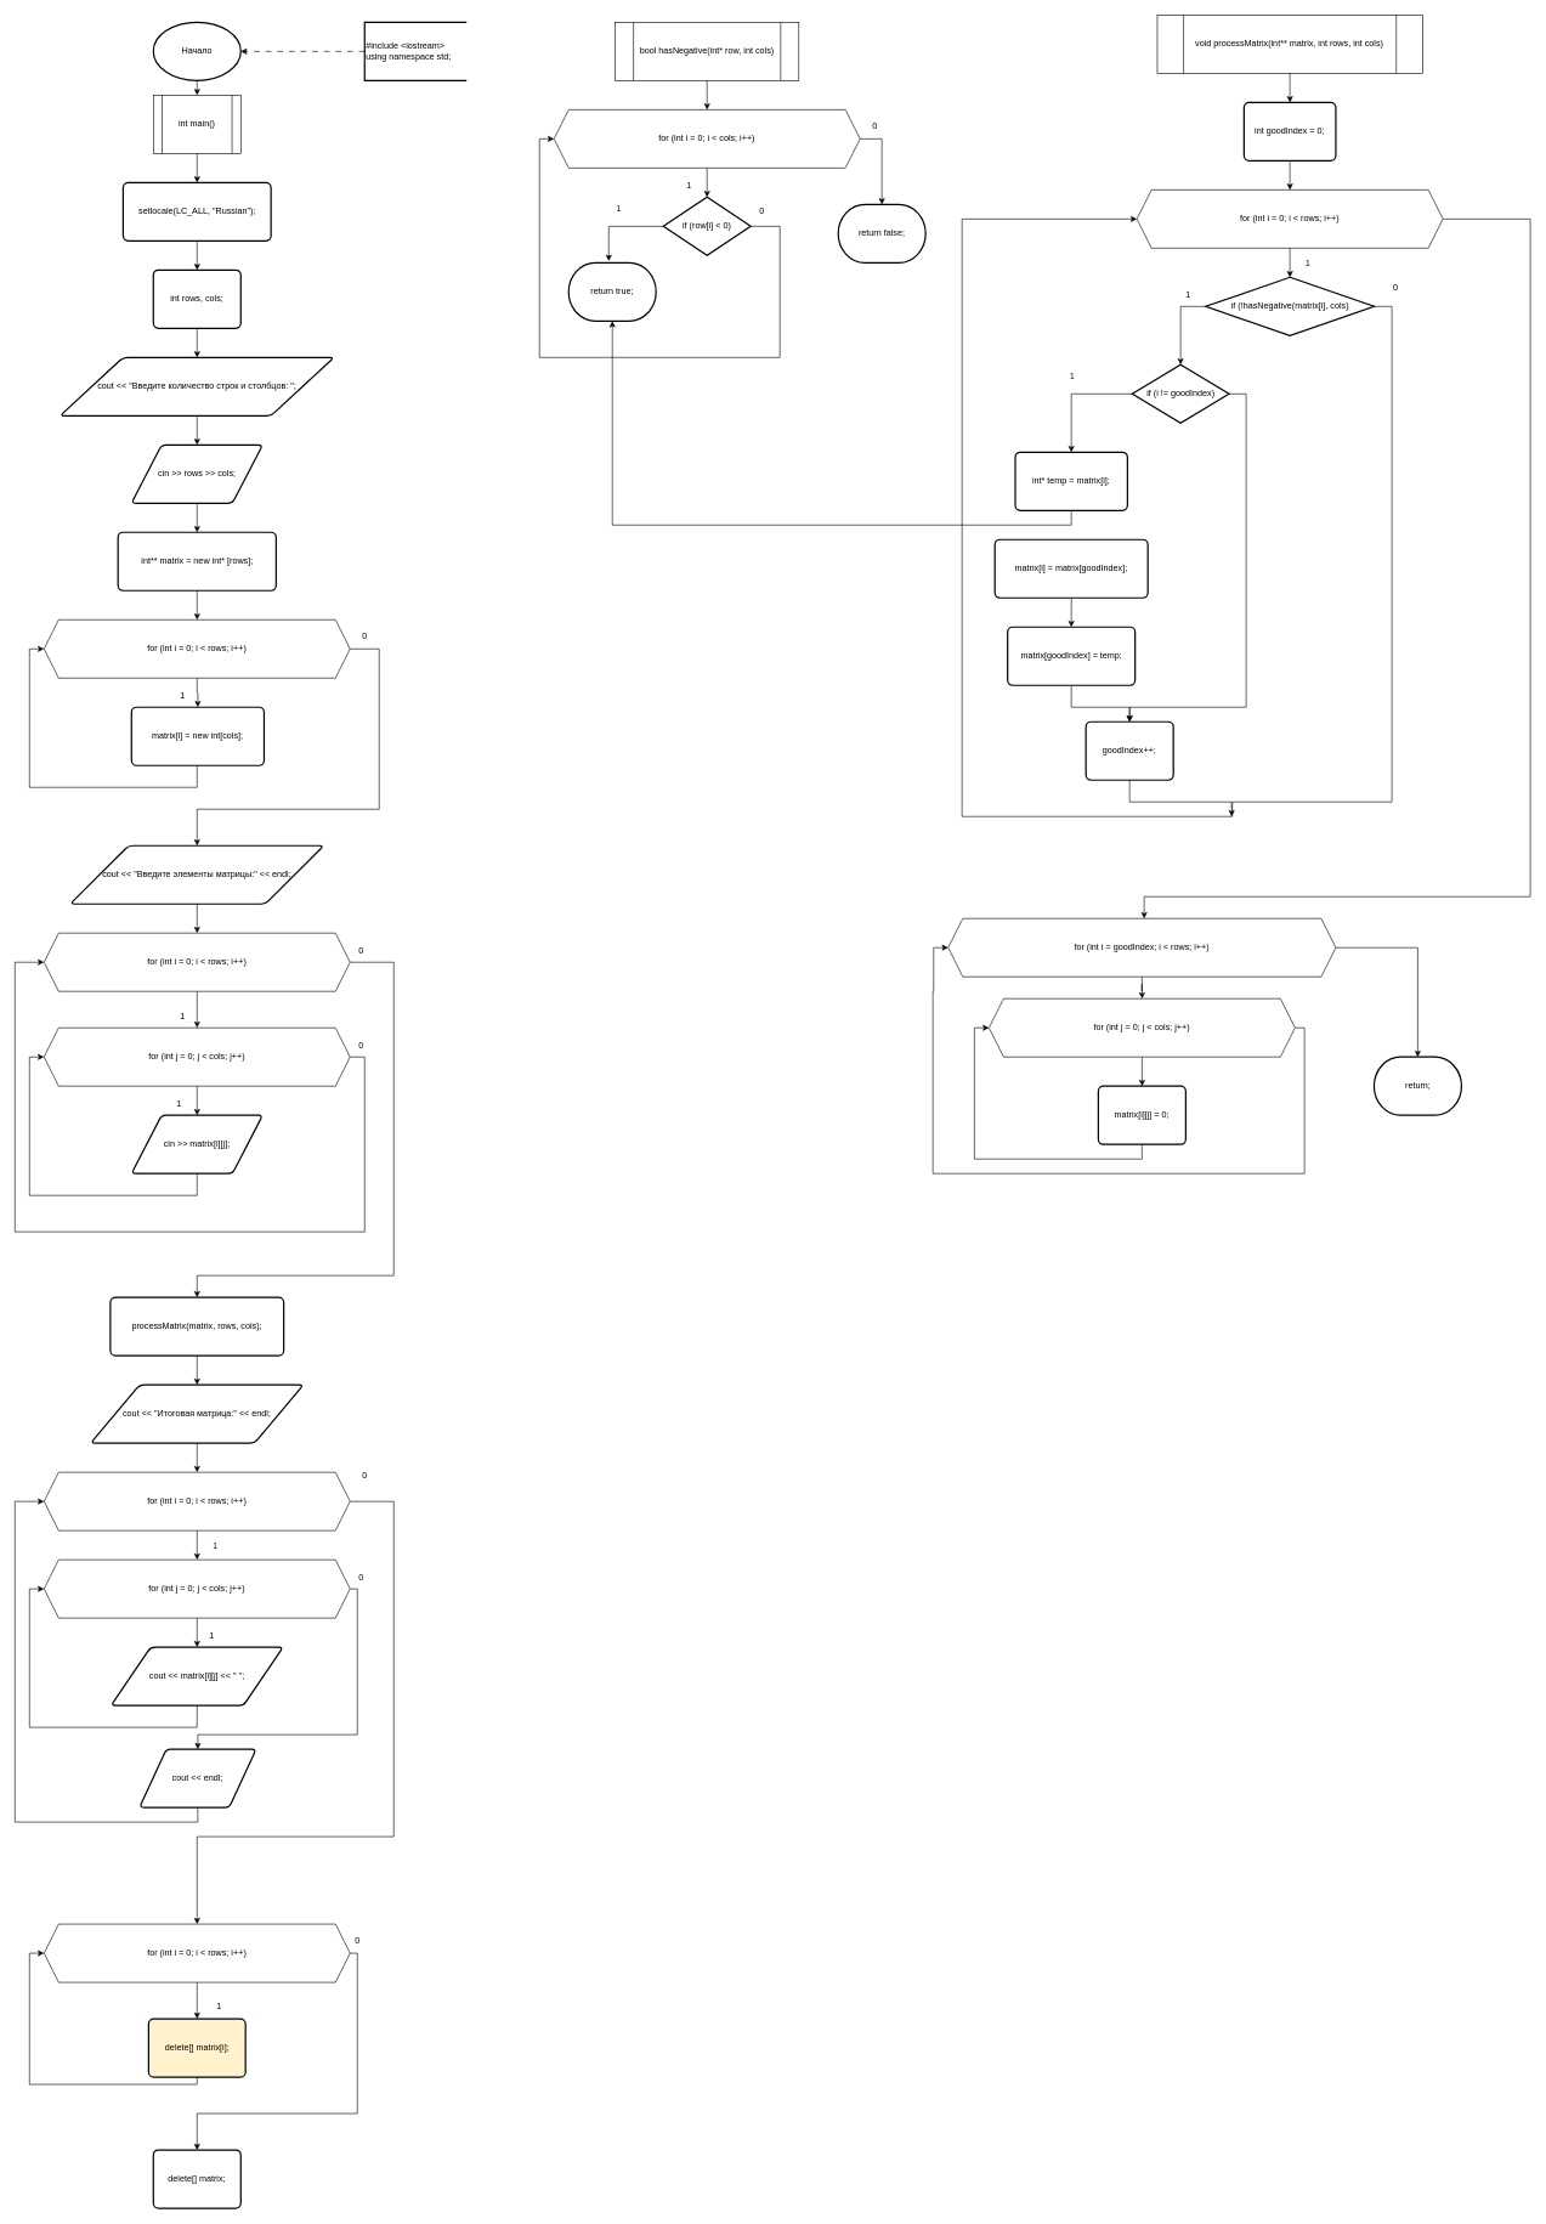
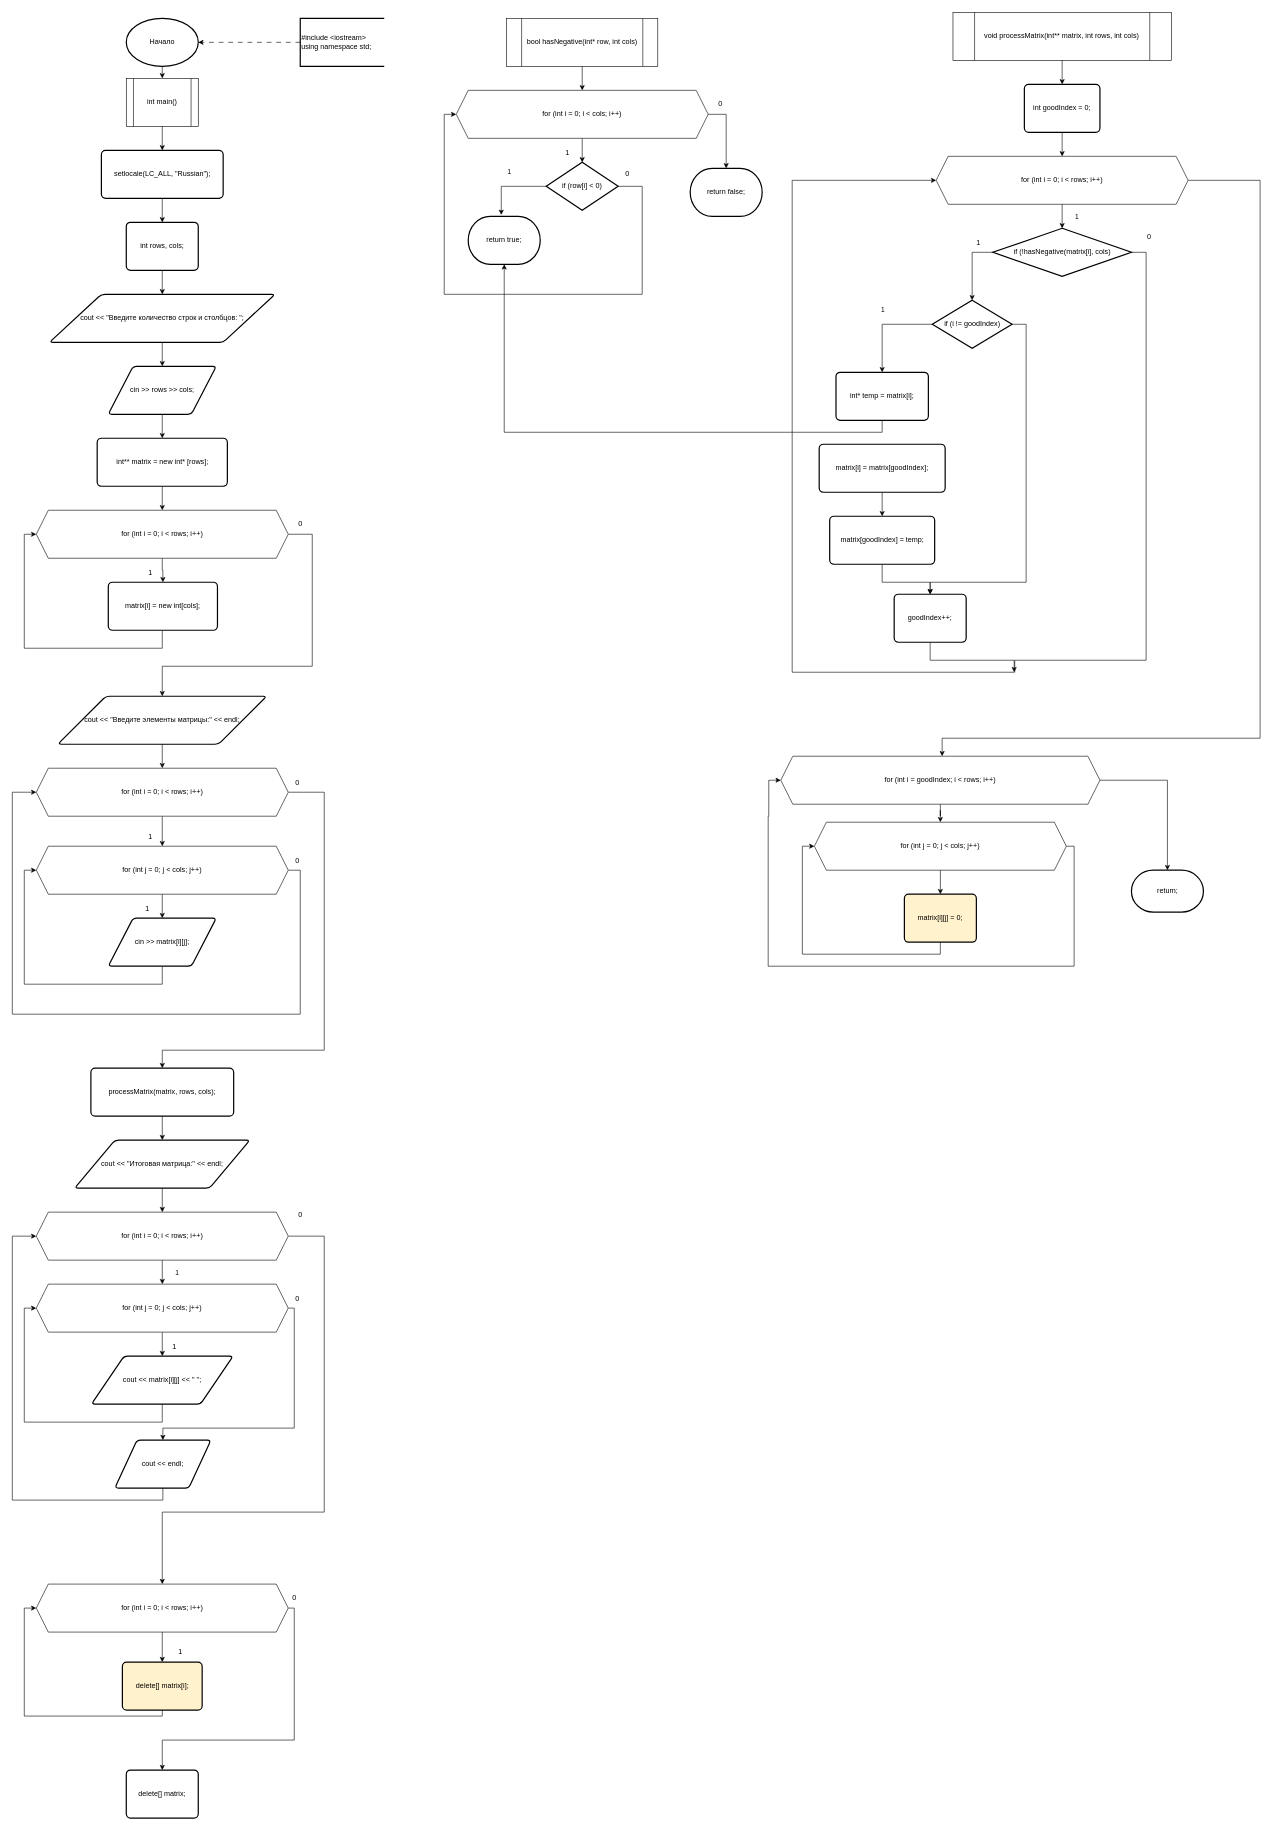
- <mxCell id="108" value="return;" style="whiteSpace=wrap;rounded=0;dashed=0;strokeWidth=2;shape=mxgraph.flowchart.terminator;" vertex="1" parent="1"><mxGeometry x="1885.53" y="1450" width="120" height="80" as="geometry" /></mxCell>
+ <mxCell id="108" value="return;" style="whiteSpace=wrap;rounded=0;dashed=0;strokeWidth=2;shape=mxgraph.flowchart.terminator;" vertex="1" parent="1"><mxGeometry x="1885.53" y="1450" width="120" height="70" as="geometry" /></mxCell>
- <mxCell id="88" value="matrix[i][j] = 0;" style="whiteSpace=wrap;rounded=1;dashed=0;absoluteArcSize=1;arcSize=14;strokeWidth=2;" parent="1" vertex="1"><mxGeometry x="1507.03" y="1490" width="120" height="80" as="geometry" /></mxCell>
+ <mxCell id="88" value="matrix[i][j] = 0;" style="whiteSpace=wrap;rounded=1;dashed=0;absoluteArcSize=1;arcSize=14;strokeWidth=2;fillColor=#fff2cc;" parent="1" vertex="1"><mxGeometry x="1507.03" y="1490" width="120" height="80" as="geometry" /></mxCell>
